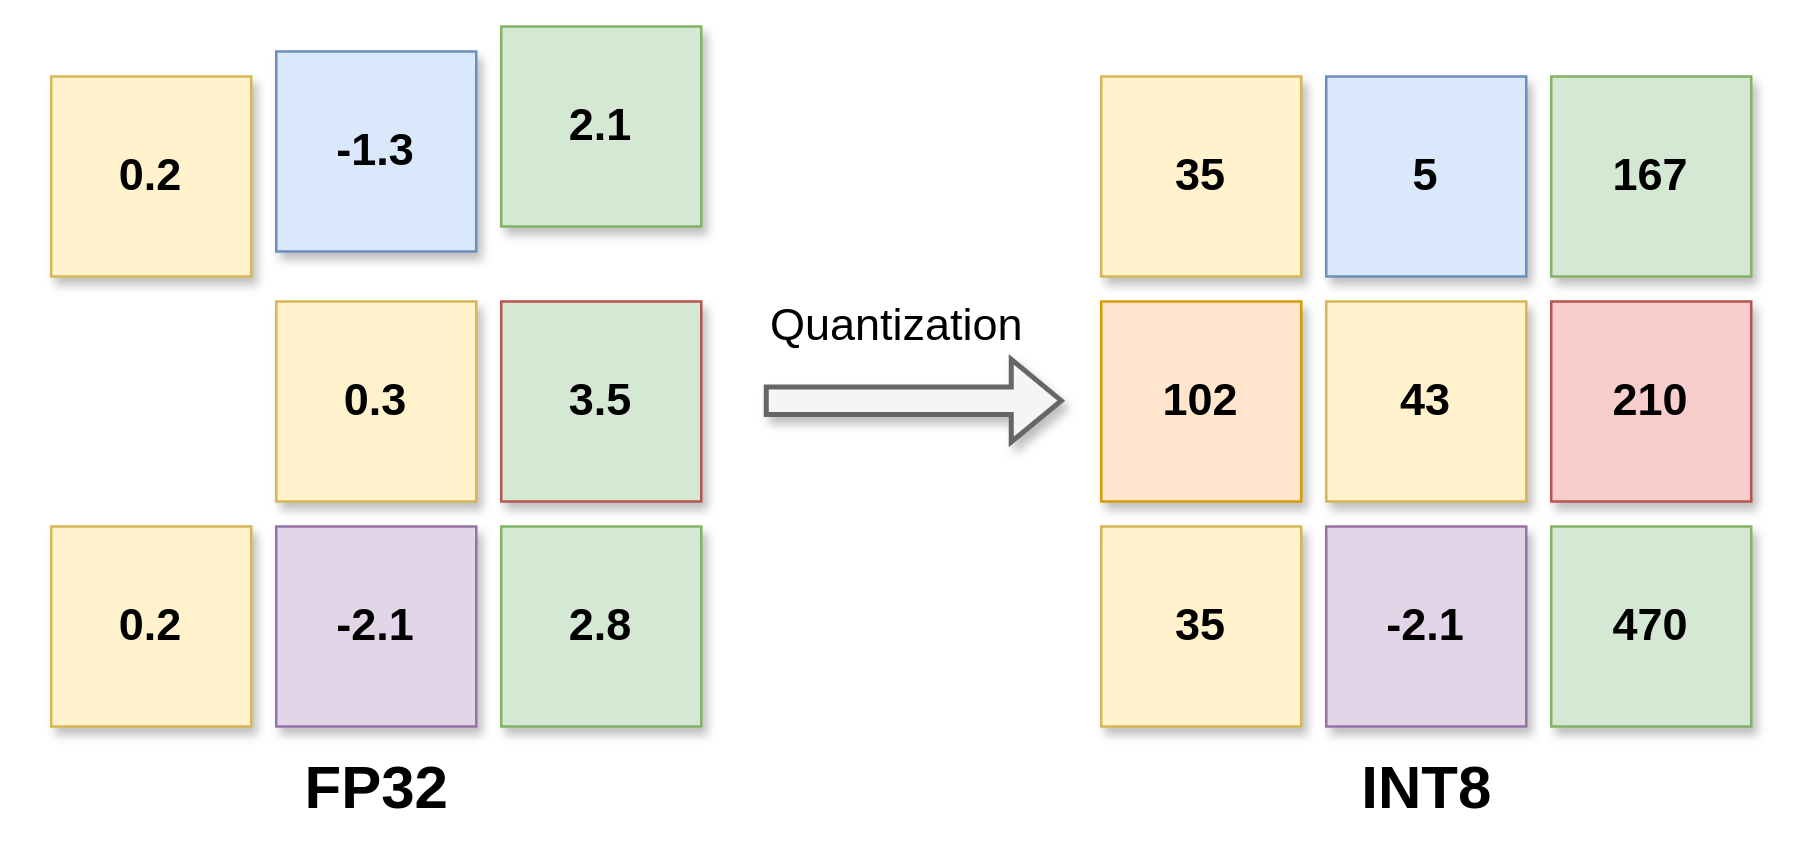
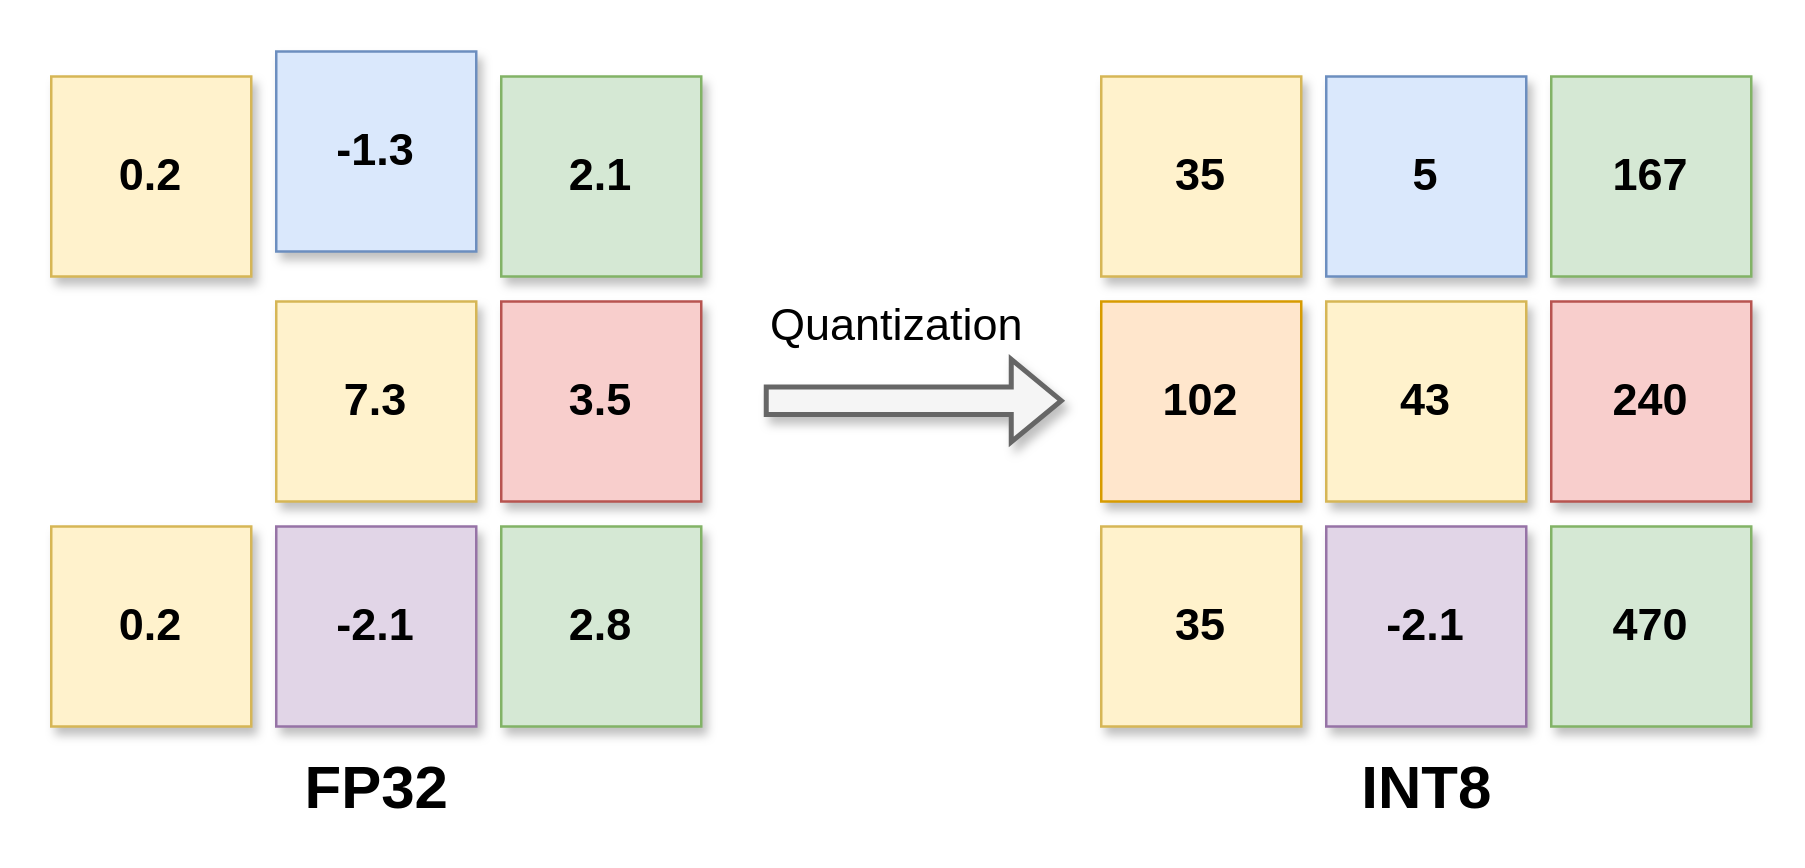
- <mxCell id="4" value="&lt;font style=&quot;font-size: 18px;&quot;&gt;&lt;b&gt;2.1&lt;/b&gt;&lt;/font&gt;" style="whiteSpace=wrap;html=1;aspect=fixed;fillColor=#d5e8d4;strokeColor=#82b366;shadow=1;" vertex="1" parent="1"><mxGeometry x="200" y="10" width="80" height="80" as="geometry" /></mxCell>
+ <mxCell id="4" value="&lt;font style=&quot;font-size: 18px;&quot;&gt;&lt;b&gt;2.1&lt;/b&gt;&lt;/font&gt;" style="whiteSpace=wrap;html=1;aspect=fixed;fillColor=#d5e8d4;strokeColor=#82b366;shadow=1;" vertex="1" parent="1"><mxGeometry x="200" y="30" width="80" height="80" as="geometry" /></mxCell>
- <mxCell id="5" value="&lt;font style=&quot;font-size: 18px;&quot;&gt;&lt;b&gt;0.3&lt;/b&gt;&lt;/font&gt;" style="whiteSpace=wrap;html=1;aspect=fixed;fillColor=#fff2cc;strokeColor=#d6b656;shadow=1;" vertex="1" parent="1"><mxGeometry x="110" y="120" width="80" height="80" as="geometry" /></mxCell>
+ <mxCell id="5" value="&lt;font style=&quot;font-size: 18px;&quot;&gt;&lt;b&gt;7.3&lt;/b&gt;&lt;/font&gt;" style="whiteSpace=wrap;html=1;aspect=fixed;fillColor=#fff2cc;strokeColor=#d6b656;shadow=1;" vertex="1" parent="1"><mxGeometry x="110" y="120" width="80" height="80" as="geometry" /></mxCell>
- <mxCell id="6" value="&lt;font style=&quot;font-size: 18px;&quot;&gt;&lt;b&gt;3.5&lt;/b&gt;&lt;/font&gt;" style="whiteSpace=wrap;html=1;aspect=fixed;fillColor=#d5e8d4;strokeColor=#b85450;shadow=1;" vertex="1" parent="1"><mxGeometry x="200" y="120" width="80" height="80" as="geometry" /></mxCell>
+ <mxCell id="6" value="&lt;font style=&quot;font-size: 18px;&quot;&gt;&lt;b&gt;3.5&lt;/b&gt;&lt;/font&gt;" style="whiteSpace=wrap;html=1;aspect=fixed;fillColor=#f8cecc;strokeColor=#b85450;shadow=1;" vertex="1" parent="1"><mxGeometry x="200" y="120" width="80" height="80" as="geometry" /></mxCell>
- <mxCell id="18" value="&lt;font style=&quot;font-size: 18px;&quot;&gt;&lt;b&gt;210&lt;/b&gt;&lt;/font&gt;" style="whiteSpace=wrap;html=1;aspect=fixed;fillColor=#f8cecc;strokeColor=#b85450;shadow=1;" vertex="1" parent="1"><mxGeometry x="620" y="120" width="80" height="80" as="geometry" /></mxCell>
+ <mxCell id="18" value="&lt;font style=&quot;font-size: 18px;&quot;&gt;&lt;b&gt;240&lt;/b&gt;&lt;/font&gt;" style="whiteSpace=wrap;html=1;aspect=fixed;fillColor=#f8cecc;strokeColor=#b85450;shadow=1;" vertex="1" parent="1"><mxGeometry x="620" y="120" width="80" height="80" as="geometry" /></mxCell>
